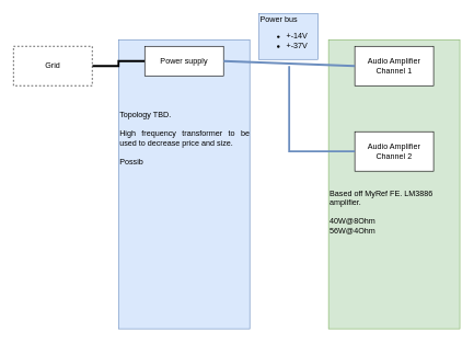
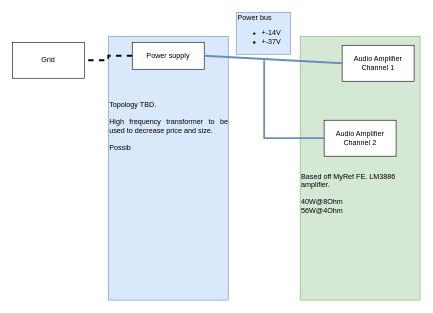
- <mxCell id="11" value="Grid" style="whiteSpace=wrap;html=1;rounded=0;dashed=1;" vertex="1" parent="1"><mxGeometry x="20" y="70" width="120" height="60" as="geometry" /></mxCell>
+ <mxCell id="11" value="Grid" style="whiteSpace=wrap;html=1;rounded=0;" vertex="1" parent="1"><mxGeometry x="20" y="70" width="120" height="60" as="geometry" /></mxCell>
- <mxCell id="4" value="" style="edgeStyle=orthogonalEdgeStyle;rounded=0;orthogonalLoop=1;jettySize=auto;html=1;strokeWidth=3;endArrow=none;endFill=0;" edge="1" parent="1" source="5" target="11"><mxGeometry relative="1" as="geometry" /></mxCell>
+ <mxCell id="4" value="" style="edgeStyle=orthogonalEdgeStyle;rounded=0;orthogonalLoop=1;jettySize=auto;html=1;strokeWidth=3;endArrow=none;endFill=0;dashed=1;" edge="1" parent="1" source="5" target="11"><mxGeometry relative="1" as="geometry" /></mxCell>
- <mxCell id="6" value="Audio Amplifier Channel 1" style="whiteSpace=wrap;html=1;rounded=0;" vertex="1" parent="1"><mxGeometry x="540" y="70" width="120" height="60" as="geometry" /></mxCell>
+ <mxCell id="6" value="Audio Amplifier Channel 1" style="whiteSpace=wrap;html=1;rounded=0;" vertex="1" parent="1"><mxGeometry x="570" y="75" width="120" height="60" as="geometry" /></mxCell>
